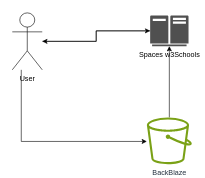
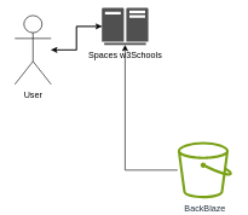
- <mxCell id="5" value="Spaces w3Schools" style="sketch=0;pointerEvents=1;shadow=0;dashed=0;html=1;strokeColor=none;fillColor=#505050;labelPosition=center;verticalLabelPosition=bottom;verticalAlign=top;outlineConnect=0;align=center;shape=mxgraph.office.servers.mainframe_host;" parent="1" vertex="1"><mxGeometry x="250" y="25" width="64" height="51" as="geometry" /></mxCell>
+ <mxCell id="5" value="Spaces w3Schools" style="sketch=0;pointerEvents=1;shadow=0;dashed=0;html=1;strokeColor=none;fillColor=#505050;labelPosition=center;verticalLabelPosition=bottom;verticalAlign=top;outlineConnect=0;align=center;shape=mxgraph.office.servers.mainframe_host;" parent="1" vertex="1"><mxGeometry x="140" y="10" width="64" height="51" as="geometry" /></mxCell>
- <mxCell id="7" style="edgeStyle=orthogonalEdgeStyle;rounded=0;orthogonalLoop=1;jettySize=auto;html=1;" parent="1" source="8" target="3" edge="1"><mxGeometry relative="1" as="geometry"><mxPoint x="282" y="209.5" as="targetPoint" /><mxPoint x="50" y="65" as="sourcePoint" /><Array as="points"><mxPoint x="35" y="235" /></Array></mxGeometry></mxCell>
